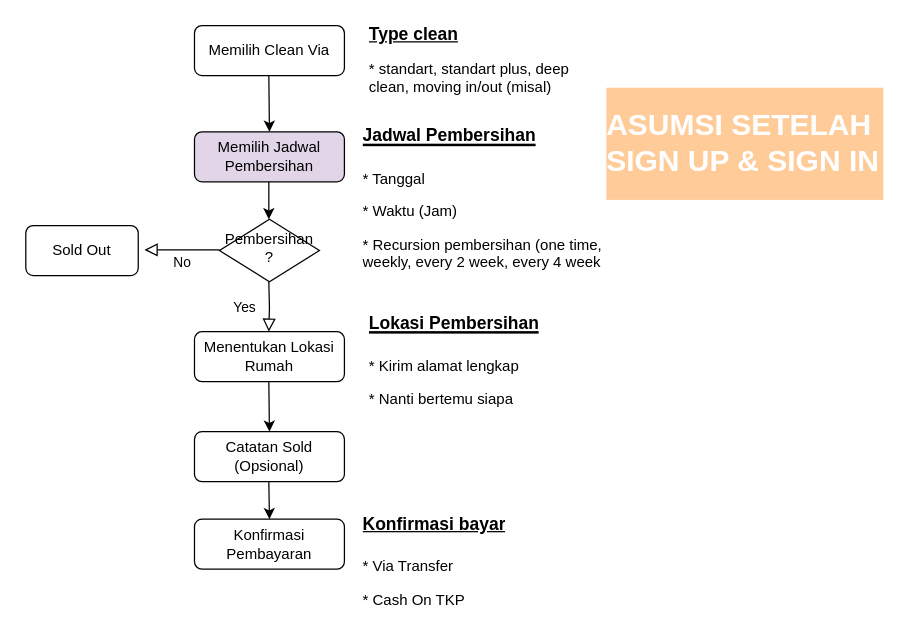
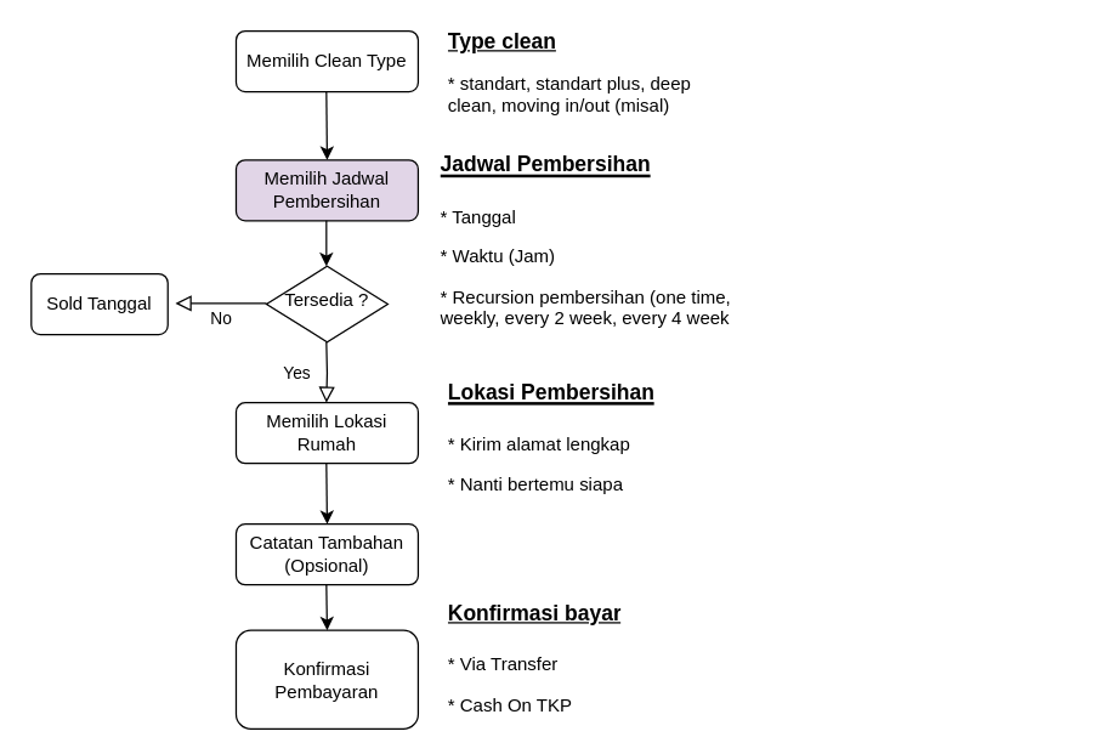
- <mxCell id="2" value="Memilih Clean Via" style="rounded=1;whiteSpace=wrap;html=1;fontSize=12;glass=0;strokeWidth=1;shadow=0;" parent="1" vertex="1"><mxGeometry x="155" y="20" width="120" height="40" as="geometry" /></mxCell>
+ <mxCell id="2" value="Memilih Clean Type" style="rounded=1;whiteSpace=wrap;html=1;fontSize=12;glass=0;strokeWidth=1;shadow=0;" parent="1" vertex="1"><mxGeometry x="155" y="20" width="120" height="40" as="geometry" /></mxCell>
- <mxCell id="16" value="&lt;h1&gt;ASUMSI SETELAH SIGN UP &amp;amp; SIGN IN&lt;/h1&gt;" style="text;html=1;strokeColor=none;fillColor=none;spacing=5;spacingTop=-20;whiteSpace=wrap;overflow=hidden;rounded=0;labelBackgroundColor=#FFCC99;fontColor=#FFFFFF;labelBorderColor=none;spacingLeft=0;" vertex="1" parent="1"><mxGeometry x="480" y="80" width="230" height="90" as="geometry" /></mxCell>
- <mxCell id="6" value="Pembersihan ?" style="rhombus;whiteSpace=wrap;html=1;shadow=0;fontFamily=Helvetica;fontSize=12;align=center;strokeWidth=1;spacing=6;spacingTop=-4;" vertex="1" parent="1"><mxGeometry x="175" y="175" width="80" height="50" as="geometry" /></mxCell>
+ <mxCell id="6" value="Tersedia ?" style="rhombus;whiteSpace=wrap;html=1;shadow=0;fontFamily=Helvetica;fontSize=12;align=center;strokeWidth=1;spacing=6;spacingTop=-4;" vertex="1" parent="1"><mxGeometry x="175" y="175" width="80" height="50" as="geometry" /></mxCell>
- <mxCell id="7" value="Sold Out" style="rounded=1;whiteSpace=wrap;html=1;fontSize=12;glass=0;strokeWidth=1;shadow=0;" vertex="1" parent="1"><mxGeometry x="20" y="180" width="90" height="40" as="geometry" /></mxCell>
+ <mxCell id="7" value="Sold Tanggal" style="rounded=1;whiteSpace=wrap;html=1;fontSize=12;glass=0;strokeWidth=1;shadow=0;" vertex="1" parent="1"><mxGeometry x="20" y="180" width="90" height="40" as="geometry" /></mxCell>
- <mxCell id="8" value="&lt;div&gt;Menentukan Lokasi&lt;/div&gt;&lt;div&gt;Rumah&lt;br&gt;&lt;/div&gt;" style="rounded=1;whiteSpace=wrap;html=1;fontSize=12;glass=0;strokeWidth=1;shadow=0;" vertex="1" parent="1"><mxGeometry x="155" y="265" width="120" height="40" as="geometry" /></mxCell>
+ <mxCell id="8" value="&lt;div&gt;Memilih Lokasi&lt;/div&gt;&lt;div&gt;Rumah&lt;br&gt;&lt;/div&gt;" style="rounded=1;whiteSpace=wrap;html=1;fontSize=12;glass=0;strokeWidth=1;shadow=0;" vertex="1" parent="1"><mxGeometry x="155" y="265" width="120" height="40" as="geometry" /></mxCell>
- <mxCell id="3" value="Catatan Sold (Opsional)" style="rounded=1;whiteSpace=wrap;html=1;fontSize=12;glass=0;strokeWidth=1;shadow=0;" parent="1" vertex="1"><mxGeometry x="155" y="345" width="120" height="40" as="geometry" /></mxCell>
+ <mxCell id="3" value="Catatan Tambahan (Opsional)" style="rounded=1;whiteSpace=wrap;html=1;fontSize=12;glass=0;strokeWidth=1;shadow=0;" parent="1" vertex="1"><mxGeometry x="155" y="345" width="120" height="40" as="geometry" /></mxCell>
- <mxCell id="17" value="Konfirmasi Pembayaran" style="rounded=1;whiteSpace=wrap;html=1;fontSize=12;glass=0;strokeWidth=1;shadow=0;" vertex="1" parent="1"><mxGeometry x="155" y="415" width="120" height="40" as="geometry" /></mxCell>
+ <mxCell id="17" value="Konfirmasi Pembayaran" style="rounded=1;whiteSpace=wrap;html=1;fontSize=12;glass=0;strokeWidth=1;shadow=0;" vertex="1" parent="1"><mxGeometry x="155" y="415" width="120" height="65" as="geometry" /></mxCell>
- <mxCell id="19" value="&lt;h1&gt;&lt;font size=&quot;1&quot;&gt;&lt;u style=&quot;font-size: 14px&quot;&gt;Konfirmasi bayar&lt;/u&gt;&lt;/font&gt;&lt;br&gt;&lt;/h1&gt;&lt;p&gt;* Via Transfer&lt;br&gt;&lt;/p&gt;&lt;p&gt;* Cash On TKP&lt;br&gt;&lt;/p&gt;&lt;p&gt;&lt;br&gt;&lt;/p&gt;" style="text;html=1;strokeColor=none;fillColor=none;spacing=5;spacingTop=-20;whiteSpace=wrap;overflow=hidden;rounded=0;verticalAlign=middle;horizontal=1;" vertex="1" parent="1"><mxGeometry x="285" y="400" width="150" height="90" as="geometry" /></mxCell>
+ <mxCell id="19" value="&lt;h1&gt;&lt;font size=&quot;1&quot;&gt;&lt;u style=&quot;font-size: 14px&quot;&gt;Konfirmasi bayar&lt;/u&gt;&lt;/font&gt;&lt;br&gt;&lt;/h1&gt;&lt;p&gt;* Via Transfer&lt;br&gt;&lt;/p&gt;&lt;p&gt;* Cash On TKP&lt;br&gt;&lt;/p&gt;&lt;p&gt;&lt;br&gt;&lt;/p&gt;" style="text;html=1;strokeColor=none;fillColor=none;spacing=5;spacingTop=-20;whiteSpace=wrap;overflow=hidden;rounded=0;verticalAlign=middle;horizontal=1;" vertex="1" parent="1"><mxGeometry x="290" y="385" width="150" height="90" as="geometry" /></mxCell>
